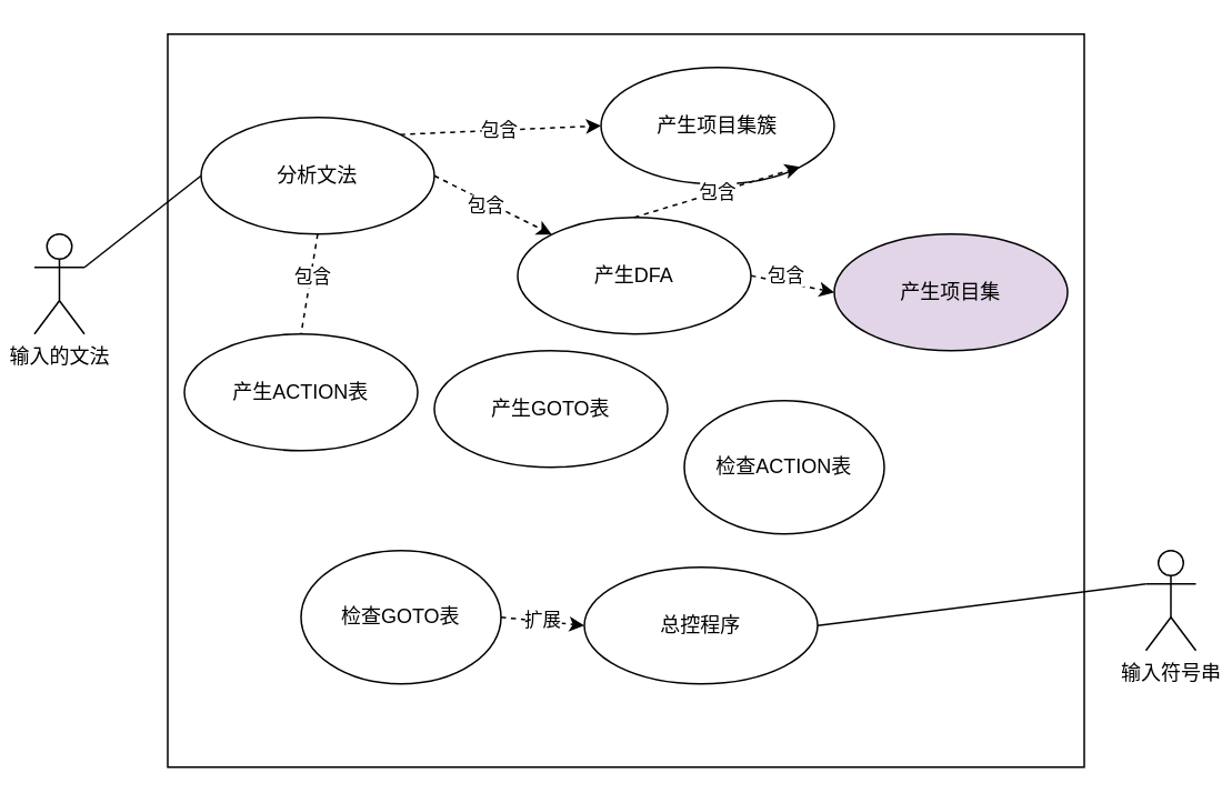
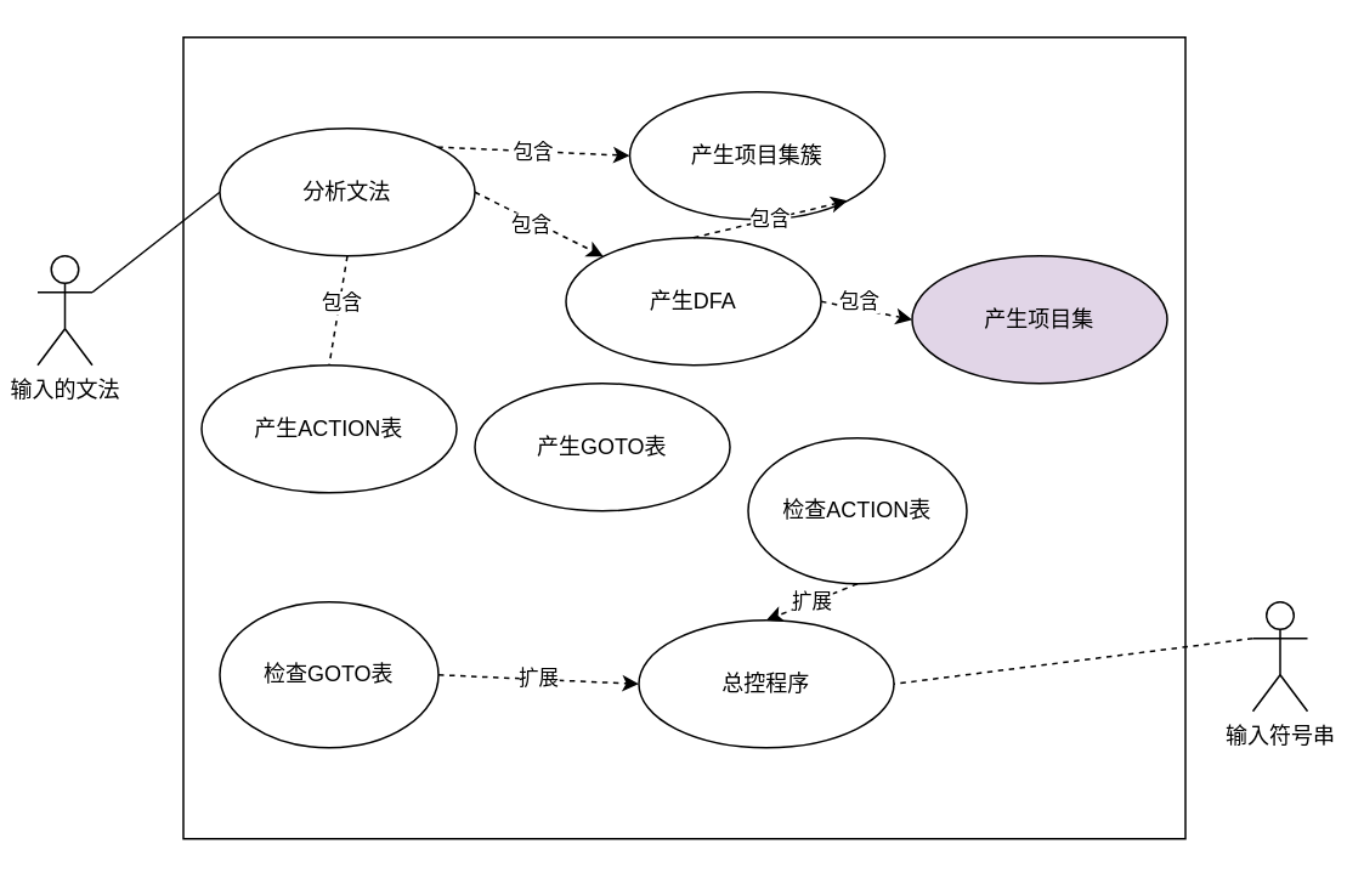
- <mxCell id="18" value="产生项目集簇" style="ellipse;whiteSpace=wrap;html=1;" parent="1" vertex="1"><mxGeometry x="360" y="40" width="140" height="70" as="geometry" /></mxCell>
+ <mxCell id="18" value="产生项目集簇" style="ellipse;whiteSpace=wrap;html=1;" parent="1" vertex="1"><mxGeometry x="345" y="50" width="140" height="70" as="geometry" /></mxCell>
+ <mxCell id="22" value="扩展" style="edgeStyle=none;html=1;exitX=0.5;exitY=1;exitDx=0;exitDy=0;entryX=0.5;entryY=0;entryDx=0;entryDy=0;dashed=1;endArrow=classic;endFill=1;" edge="1" parent="1" source="23" target="21"><mxGeometry relative="1" as="geometry" /></mxCell>
- <mxCell id="3" style="edgeStyle=none;html=1;exitX=0;exitY=0.333;exitDx=0;exitDy=0;exitPerimeter=0;entryX=1;entryY=0.5;entryDx=0;entryDy=0;endArrow=none;endFill=0;" parent="1" source="4" target="21" edge="1"><mxGeometry relative="1" as="geometry" /></mxCell>
+ <mxCell id="3" style="edgeStyle=none;html=1;exitX=0;exitY=0.333;exitDx=0;exitDy=0;exitPerimeter=0;entryX=1;entryY=0.5;entryDx=0;entryDy=0;endArrow=none;endFill=0;dashed=1;" parent="1" source="4" target="21" edge="1"><mxGeometry relative="1" as="geometry" /></mxCell>
- <mxCell id="25" value="检查GOTO表" style="ellipse;whiteSpace=wrap;html=1;" vertex="1" parent="1"><mxGeometry x="180" y="330" width="120" height="80" as="geometry" /></mxCell>
+ <mxCell id="25" value="检查GOTO表" style="ellipse;whiteSpace=wrap;html=1;" vertex="1" parent="1"><mxGeometry x="120" y="330" width="120" height="80" as="geometry" /></mxCell>
